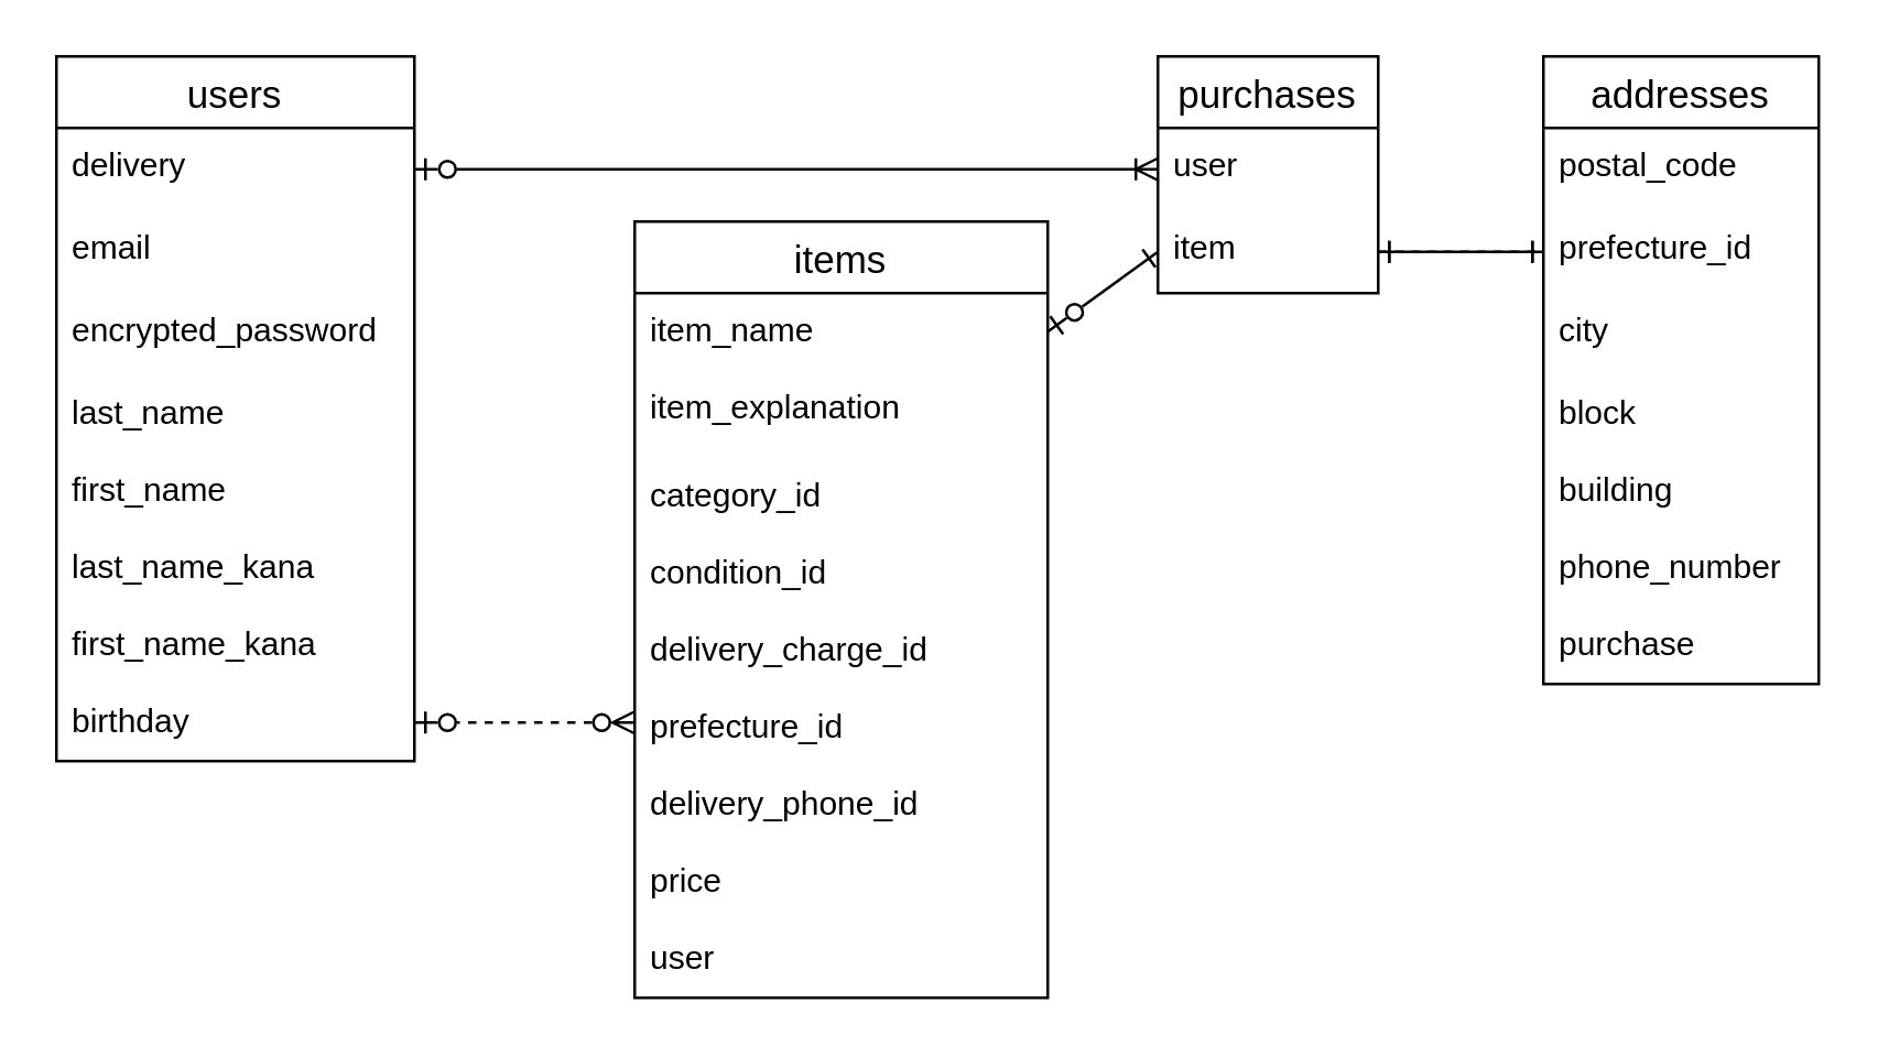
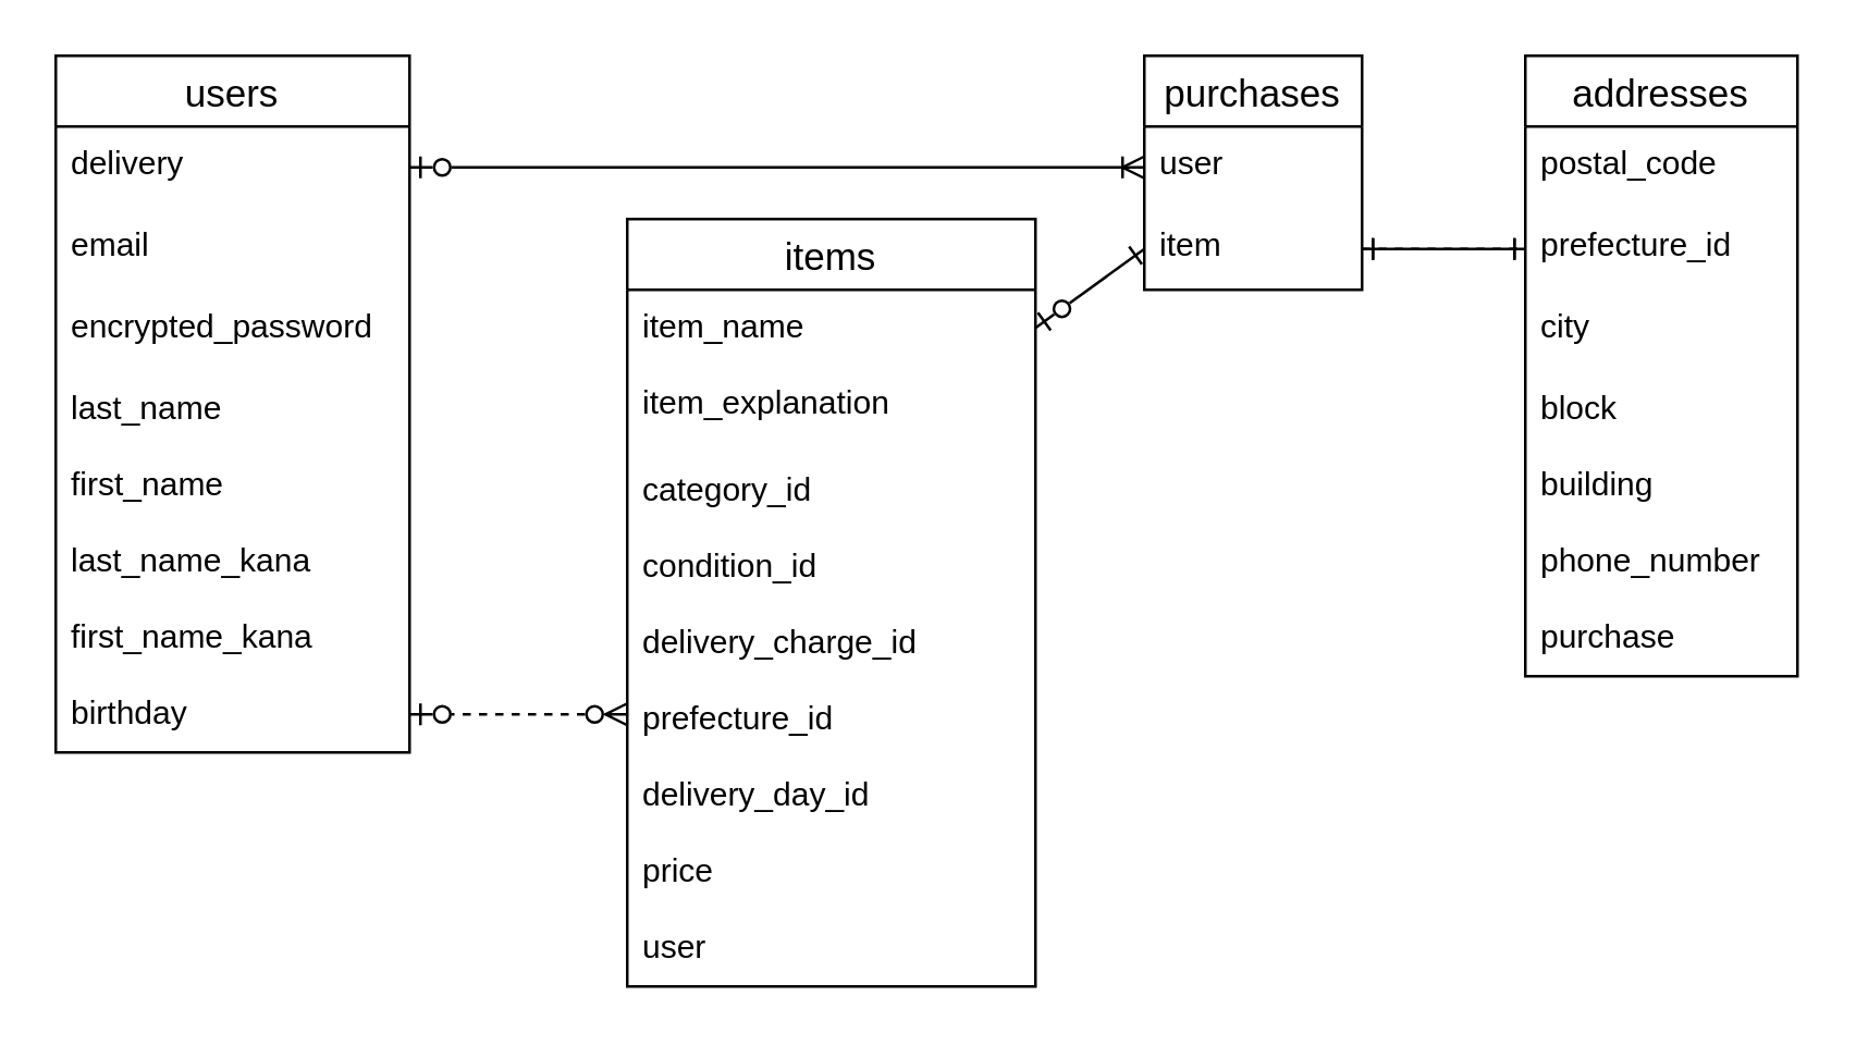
- <mxCell id="18" value="delivery_phone_id" style="text;strokeColor=none;fillColor=none;spacingLeft=4;spacingRight=4;overflow=hidden;rotatable=0;points=[[0,0.5],[1,0.5]];portConstraint=eastwest;fontSize=12;fontFamily=Helvetica;" parent="11" vertex="1"><mxGeometry y="198" width="150" height="28" as="geometry" /></mxCell>
+ <mxCell id="18" value="delivery_day_id" style="text;strokeColor=none;fillColor=none;spacingLeft=4;spacingRight=4;overflow=hidden;rotatable=0;points=[[0,0.5],[1,0.5]];portConstraint=eastwest;fontSize=12;fontFamily=Helvetica;" parent="11" vertex="1"><mxGeometry y="198" width="150" height="28" as="geometry" /></mxCell>
